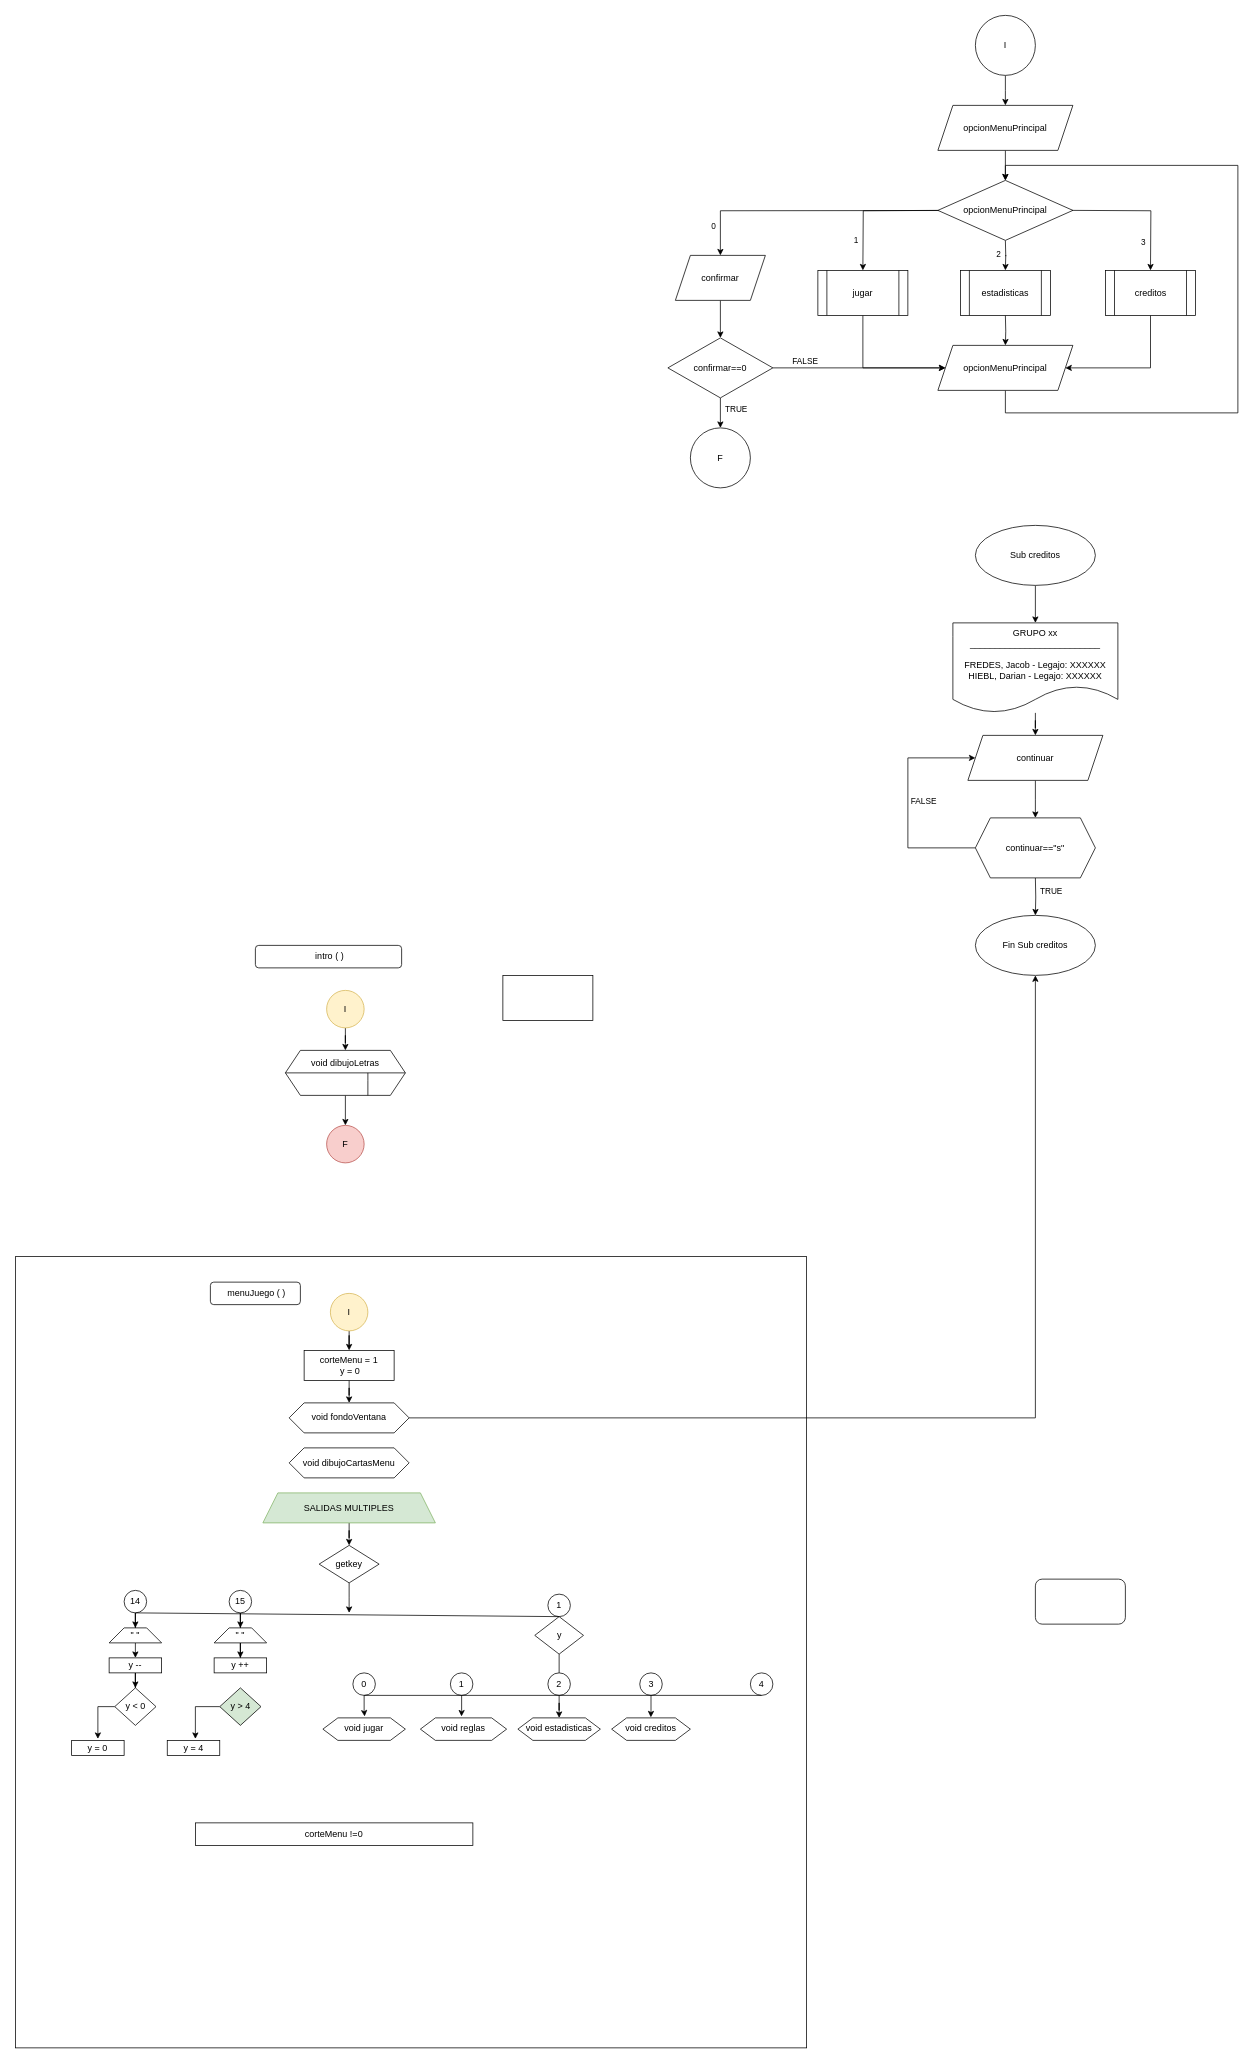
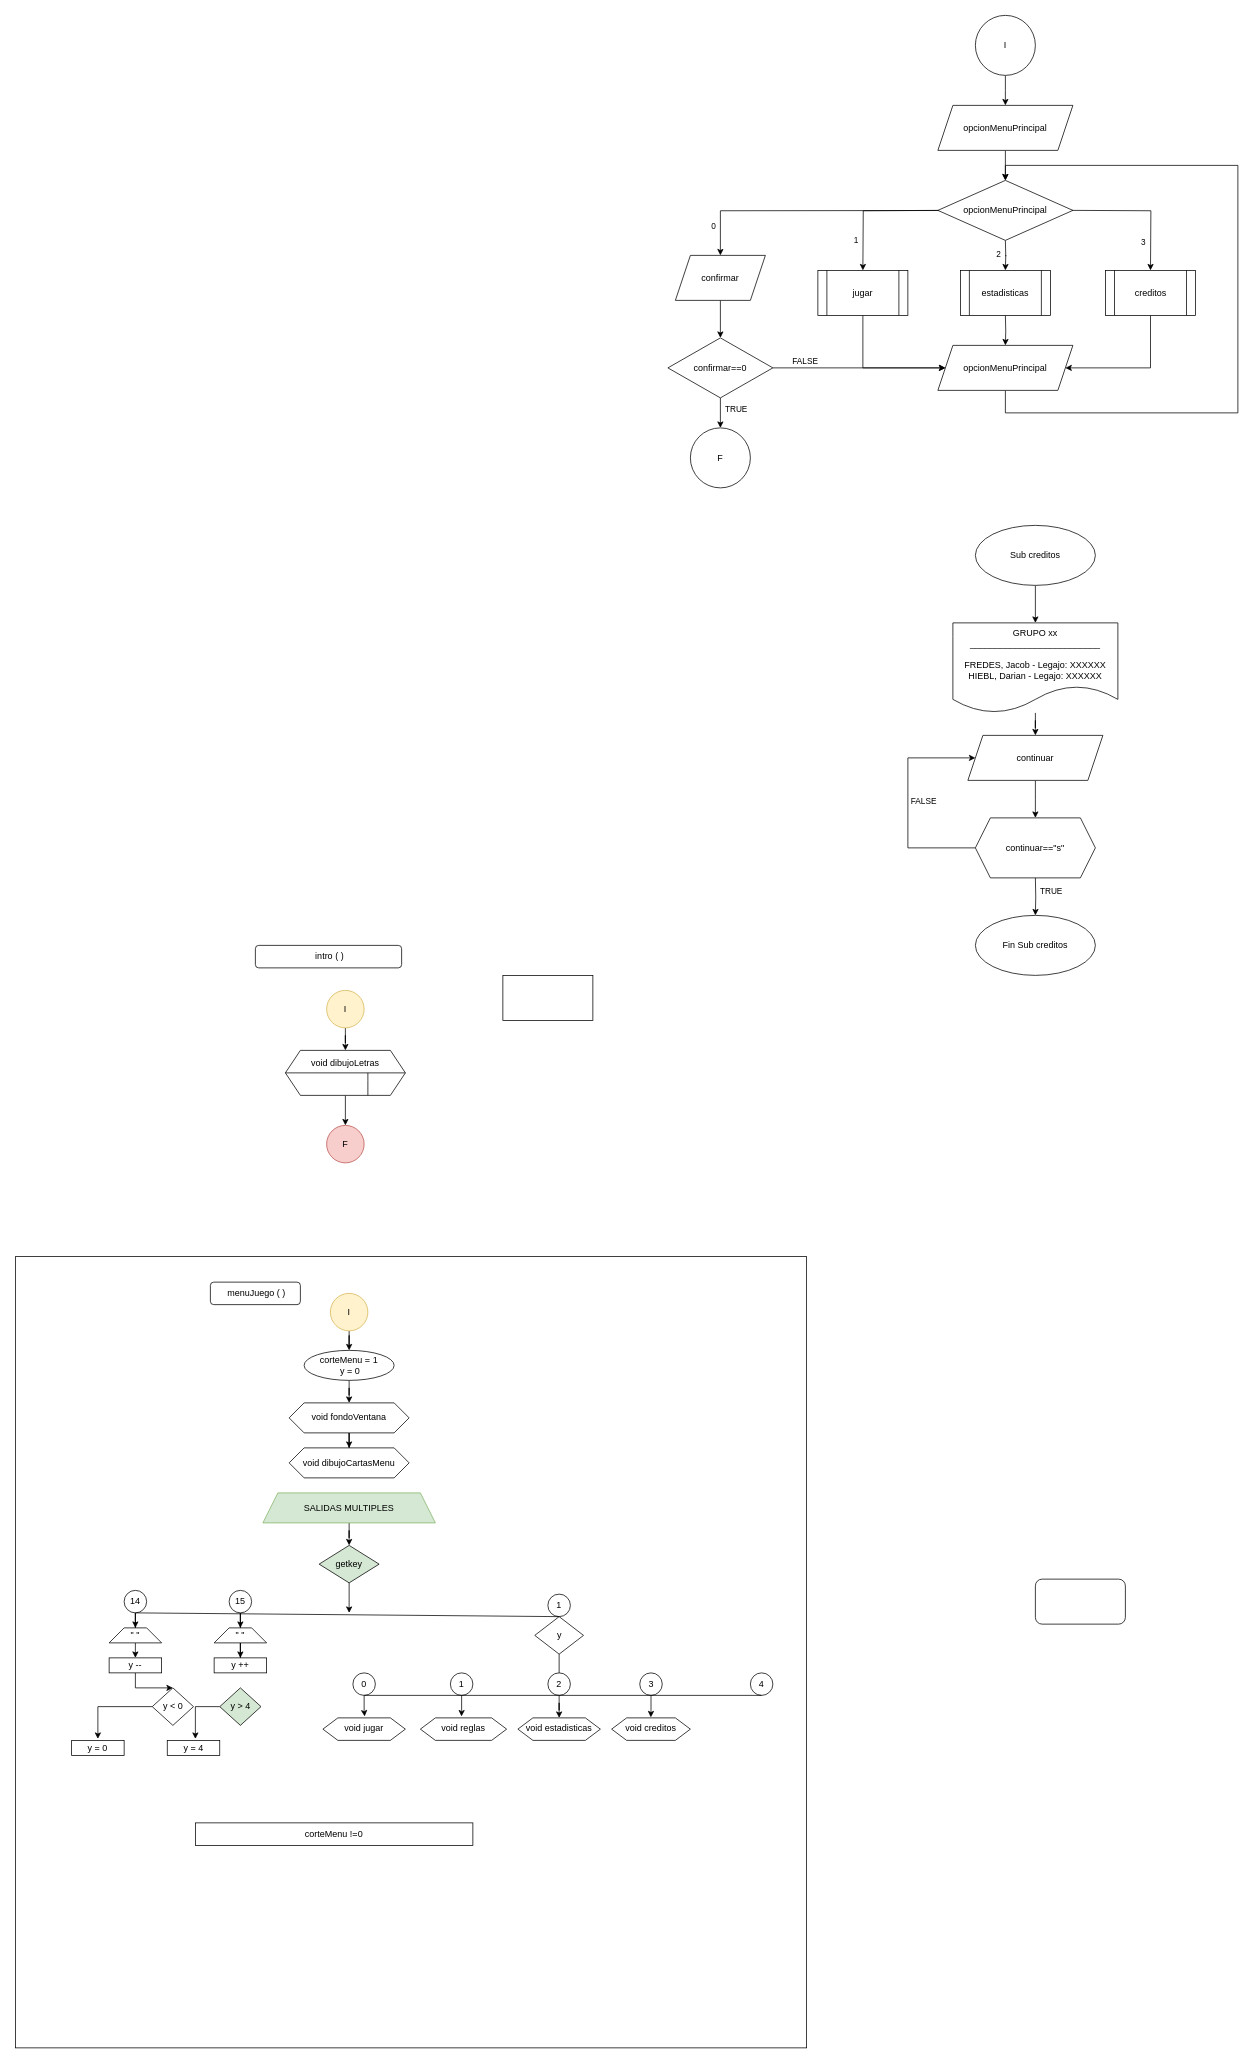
- <mxCell id="58" value="" style="edgeStyle=orthogonalEdgeStyle;rounded=0;orthogonalLoop=1;jettySize=auto;html=1;" edge="1" parent="1" source="59" target="23"><mxGeometry relative="1" as="geometry" /></mxCell>
+ <mxCell id="58" value="" style="edgeStyle=orthogonalEdgeStyle;rounded=0;orthogonalLoop=1;jettySize=auto;html=1;" edge="1" parent="1" source="59" target="60"><mxGeometry relative="1" as="geometry" /></mxCell>
- <mxCell id="57" value="&lt;div&gt;corteMenu = 1&lt;br&gt;&lt;span style=&quot;background-color: initial;&quot;&gt;&amp;nbsp;y = 0&lt;/span&gt;&lt;/div&gt;" style="rounded=0;whiteSpace=wrap;html=1;" vertex="1" parent="1"><mxGeometry x="405" y="1800" width="120" height="40" as="geometry" /></mxCell>
+ <mxCell id="57" value="&lt;div&gt;corteMenu = 1&lt;br&gt;&lt;span style=&quot;background-color: initial;&quot;&gt;&amp;nbsp;y = 0&lt;/span&gt;&lt;/div&gt;" style="ellipse;whiteSpace=wrap;html=1;" vertex="1" parent="1"><mxGeometry x="405" y="1800" width="120" height="40" as="geometry" /></mxCell>
- <mxCell id="65" value="getkey" style="rhombus;whiteSpace=wrap;html=1;" vertex="1" parent="1"><mxGeometry x="425" y="2060" width="80" height="50" as="geometry" /></mxCell>
+ <mxCell id="65" value="getkey" style="rhombus;whiteSpace=wrap;html=1;fillColor=#d5e8d4;" vertex="1" parent="1"><mxGeometry x="425" y="2060" width="80" height="50" as="geometry" /></mxCell>
- <mxCell id="76" value="y &amp;lt; 0" style="rhombus;whiteSpace=wrap;html=1;" vertex="1" parent="1"><mxGeometry x="152.5" y="2250" width="55" height="50" as="geometry" /></mxCell>
+ <mxCell id="76" value="y &amp;lt; 0" style="rhombus;whiteSpace=wrap;html=1;" vertex="1" parent="1"><mxGeometry x="202.5" y="2250" width="55" height="50" as="geometry" /></mxCell>
